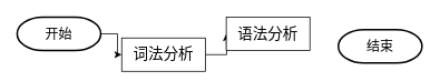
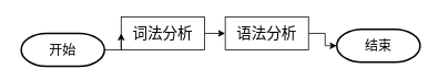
- <mxCell id="5" value="&lt;span style=&quot;font-size: 16px&quot;&gt;开始&lt;/span&gt;" style="strokeWidth=2;html=1;shape=mxgraph.flowchart.terminator;whiteSpace=wrap;" vertex="1" parent="1"><mxGeometry x="20" y="20" width="100" height="40" as="geometry" /></mxCell>
+ <mxCell id="5" value="&lt;span style=&quot;font-size: 16px&quot;&gt;开始&lt;/span&gt;" style="strokeWidth=2;html=1;shape=mxgraph.flowchart.terminator;whiteSpace=wrap;" vertex="1" parent="1"><mxGeometry x="25" y="40" width="100" height="40" as="geometry" /></mxCell>
+ <mxCell id="7" value="" style="edgeStyle=orthogonalEdgeStyle;rounded=0;orthogonalLoop=1;jettySize=auto;html=1;" edge="1" parent="1" source="8" target="6"><mxGeometry relative="1" as="geometry" /></mxCell>
- <mxCell id="3" value="&lt;span style=&quot;font-size: 18px&quot;&gt;词法分析&lt;/span&gt;" style="rounded=0;whiteSpace=wrap;html=1;" vertex="1" parent="1"><mxGeometry x="145" y="45" width="100" height="40" as="geometry" /></mxCell>
+ <mxCell id="3" value="&lt;span style=&quot;font-size: 18px&quot;&gt;词法分析&lt;/span&gt;" style="rounded=0;whiteSpace=wrap;html=1;" vertex="1" parent="1"><mxGeometry x="145" y="20" width="100" height="40" as="geometry" /></mxCell>
